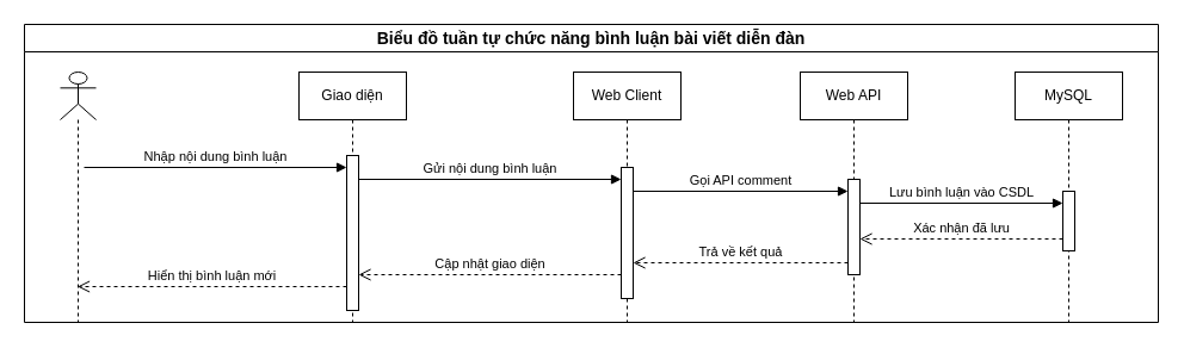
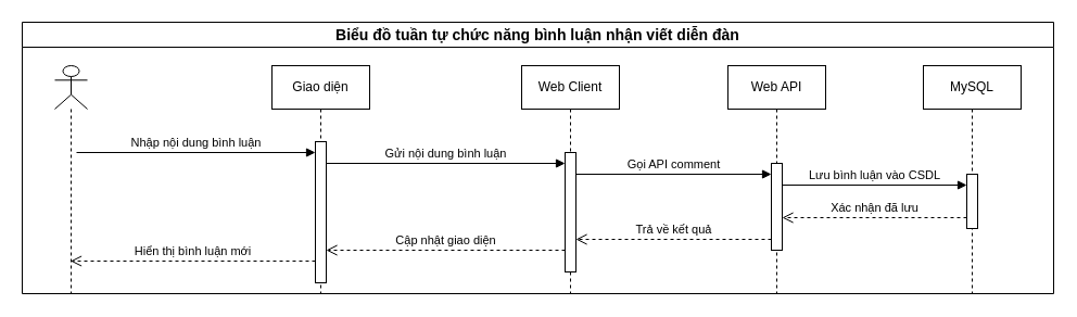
- <mxCell id="2" value="Biểu đồ tuần tự chức năng bình luận bài viết diễn đàn" style="swimlane;whiteSpace=wrap;html=1;startSize=23;fontSize=14;" vertex="1" parent="1"><mxGeometry x="20" y="20" width="950" height="250" as="geometry" /></mxCell>
+ <mxCell id="2" value="Biểu đồ tuần tự chức năng bình luận nhận viết diễn đàn" style="swimlane;whiteSpace=wrap;html=1;startSize=23;fontSize=14;" vertex="1" parent="1"><mxGeometry x="20" y="20" width="950" height="250" as="geometry" /></mxCell>
